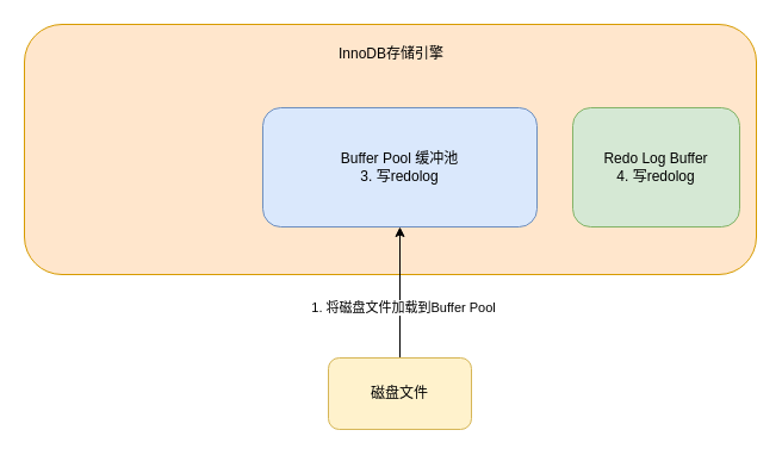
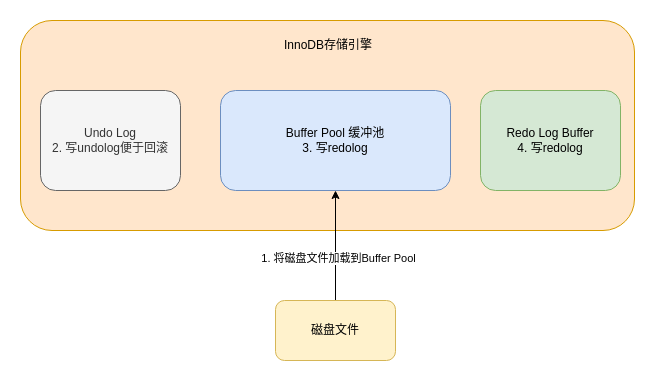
+ <mxCell id="9" value="Undo Log&lt;br&gt;2. 写undolog便于回滚" style="rounded=1;whiteSpace=wrap;html=1;fillColor=#f5f5f5;strokeColor=#666666;fontColor=#333333;" vertex="1" parent="1"><mxGeometry x="40" y="90" width="140" height="100" as="geometry" /></mxCell>
